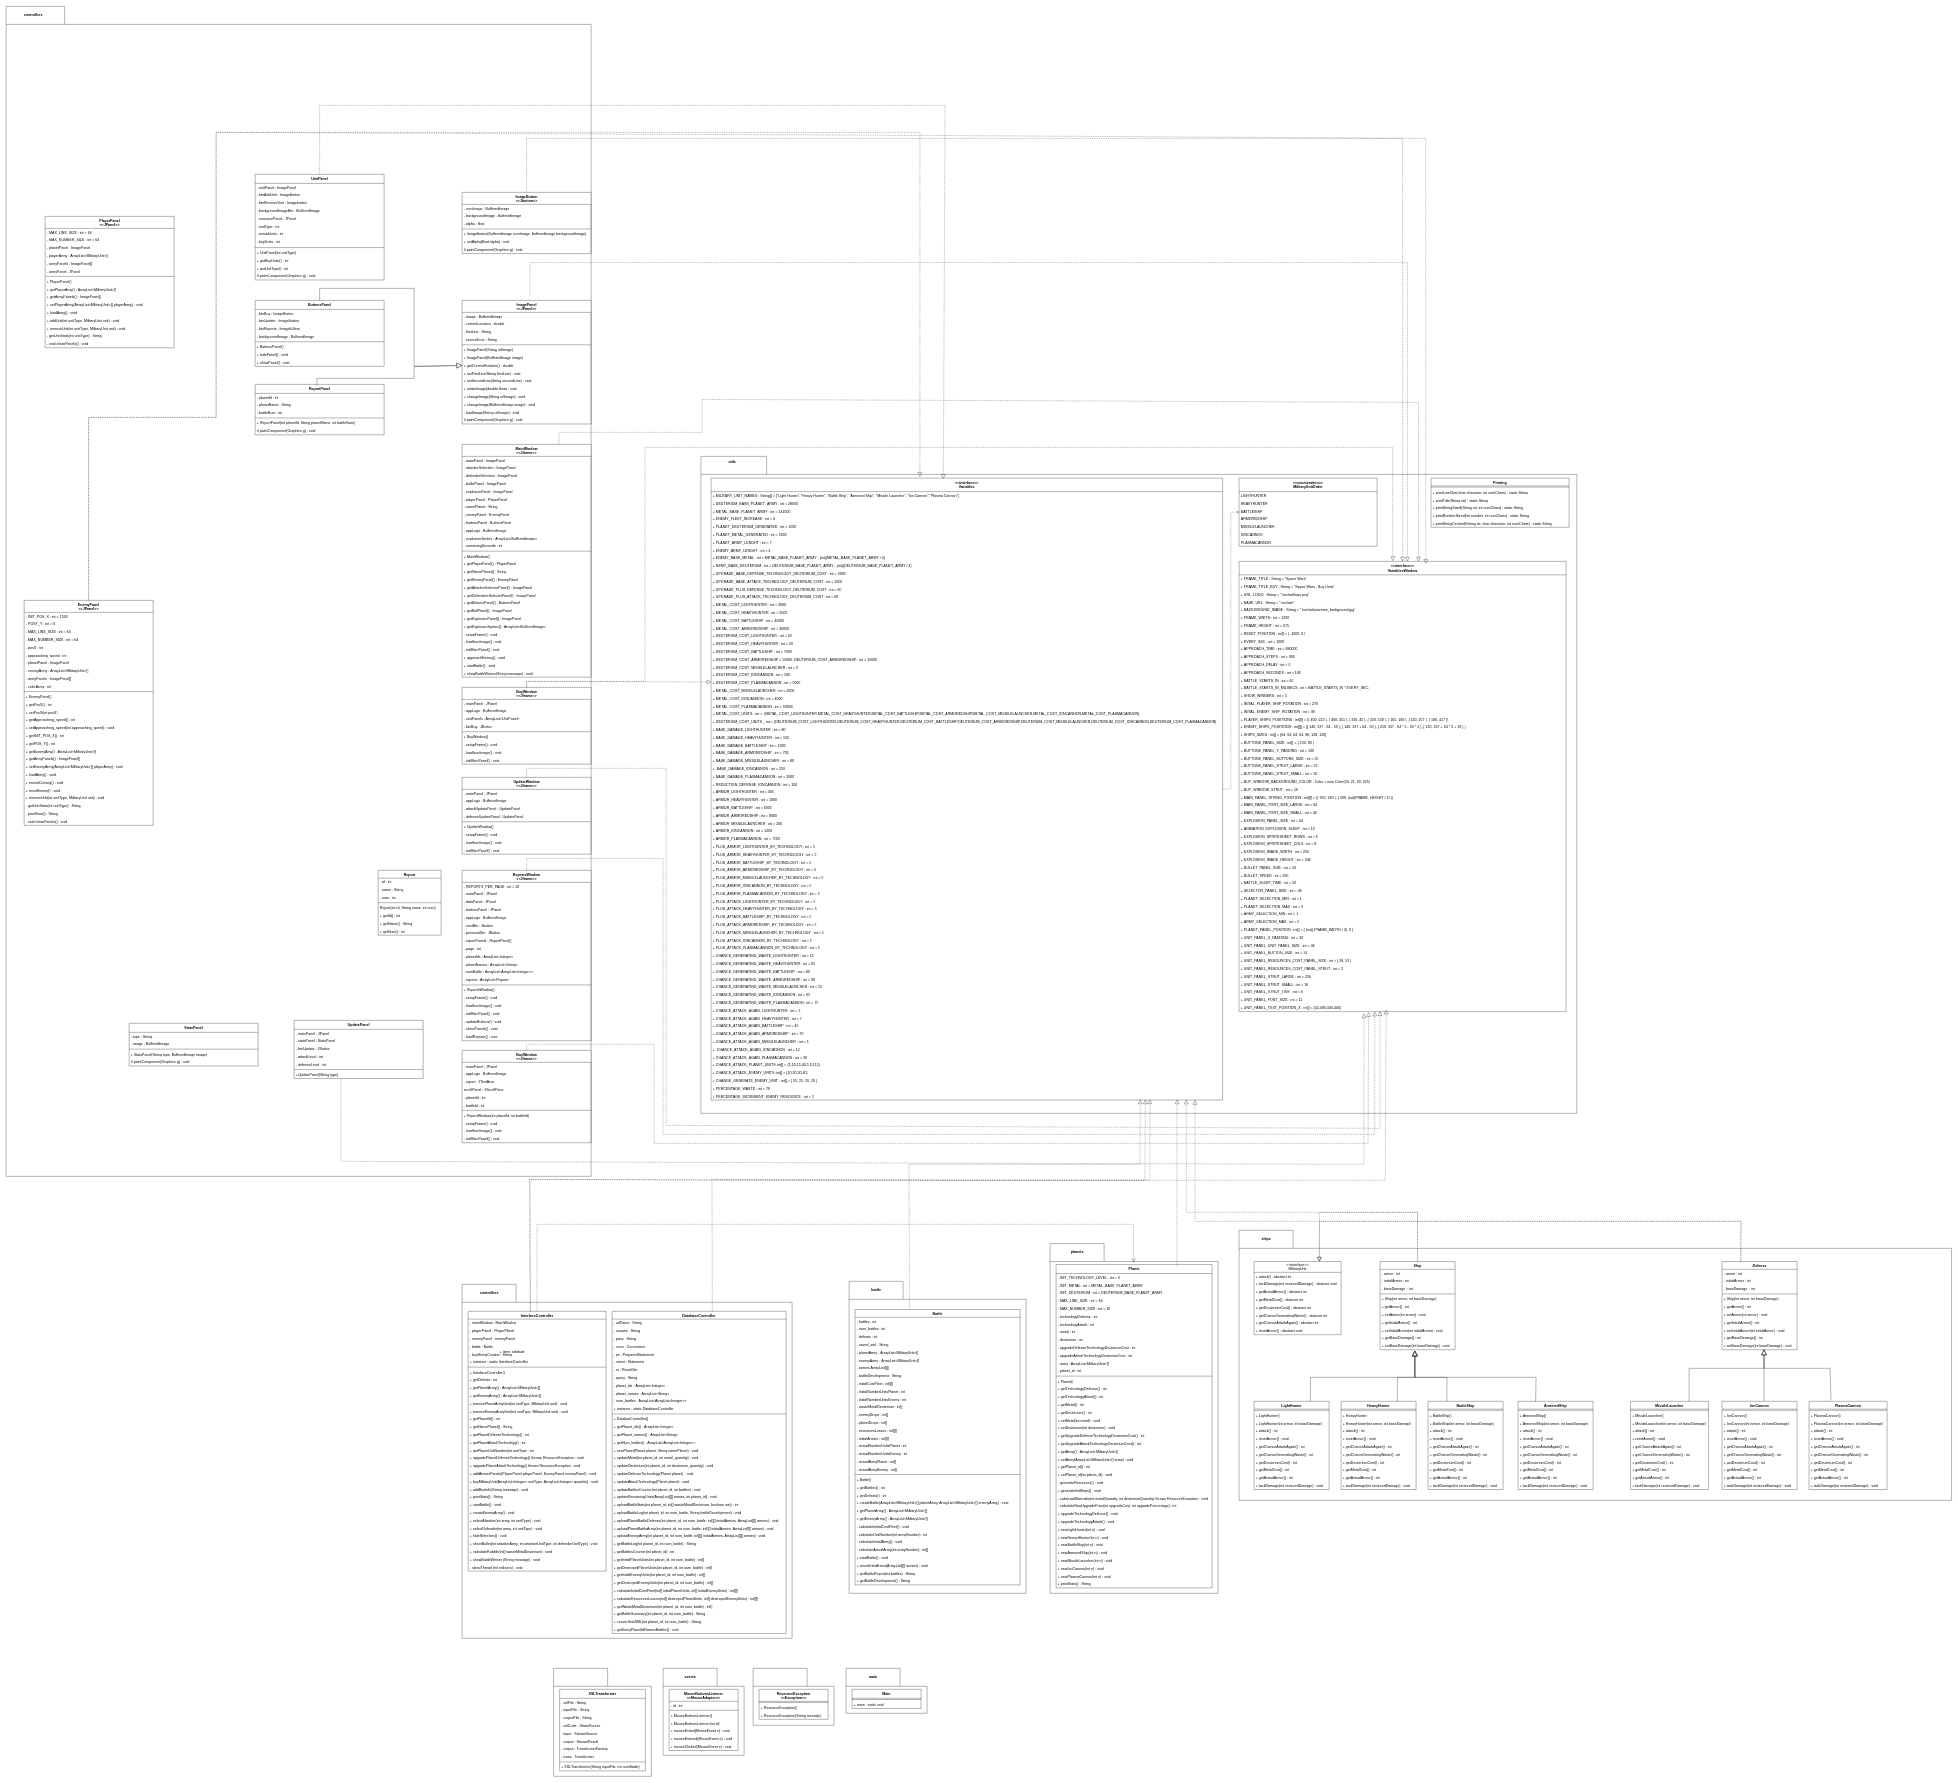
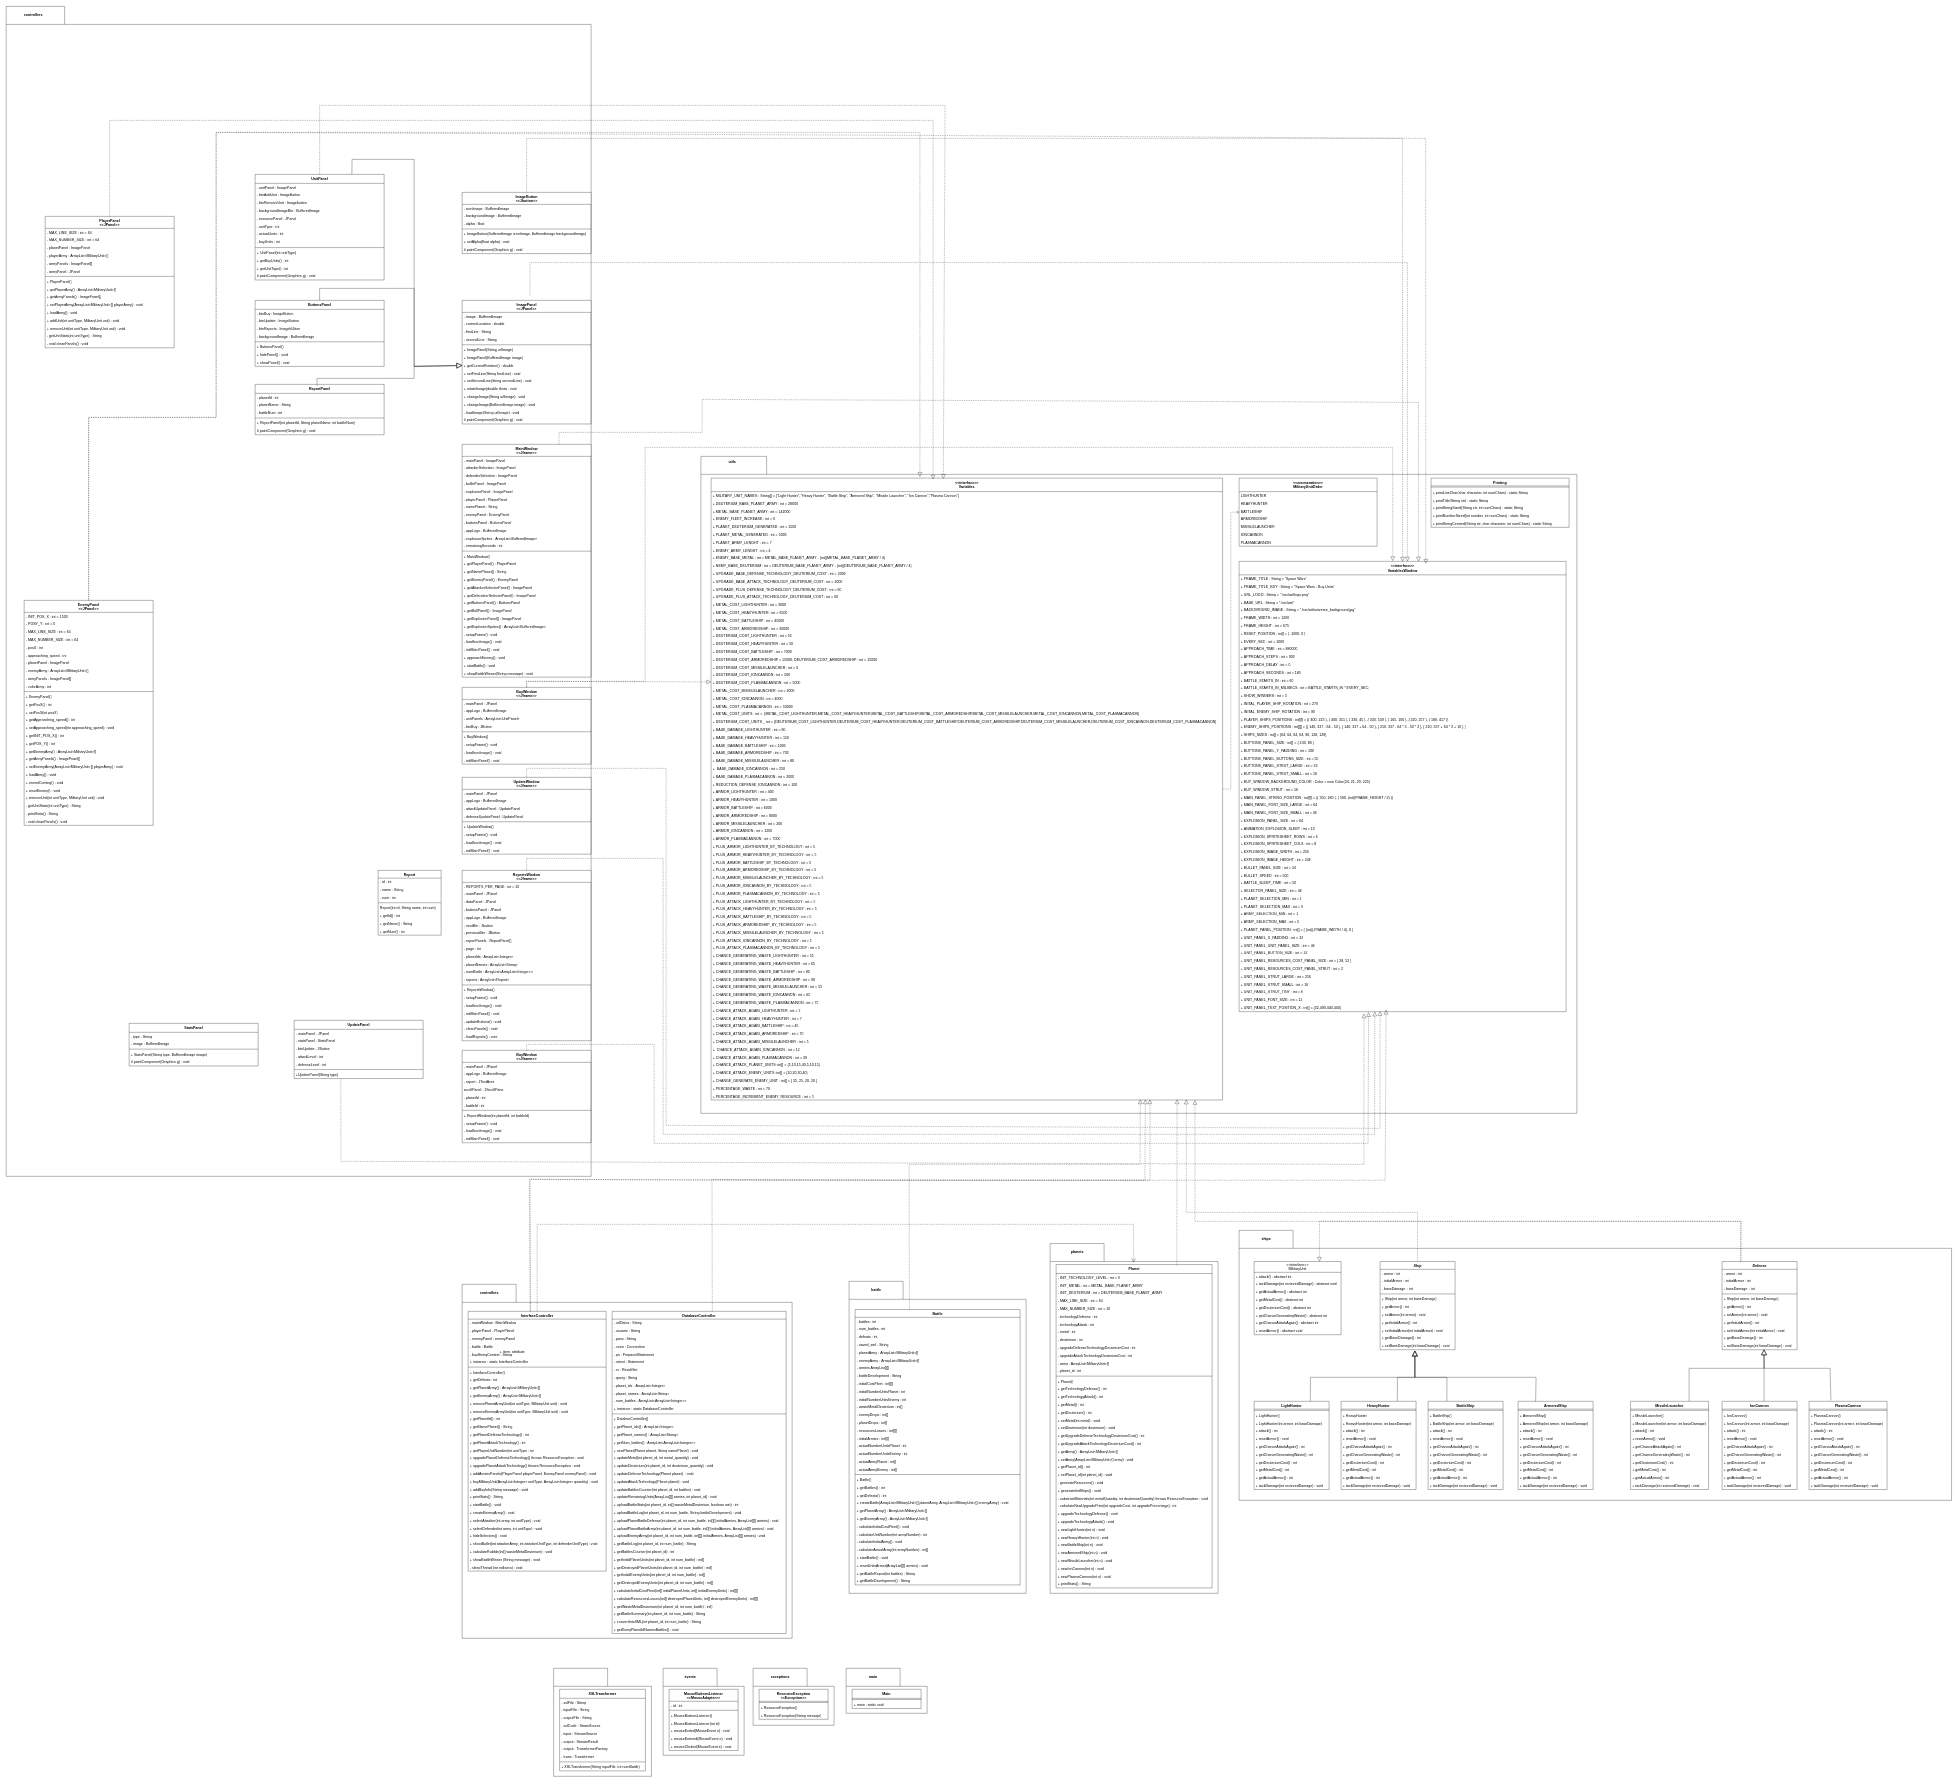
+ <mxCell id="674" value="" style="endArrow=block;dashed=1;endFill=0;endSize=12;html=1;rounded=0;exitX=0.5;exitY=0;exitDx=0;exitDy=0;entryX=0.434;entryY=0.002;entryDx=0;entryDy=0;entryPerimeter=0;" parent="1" source="613" target="205" edge="1"><mxGeometry width="160" relative="1" as="geometry"><mxPoint x="540" y="610" as="sourcePoint" /><mxPoint x="700" y="610" as="targetPoint" /><Array as="points"><mxPoint x="365" y="400" /><mxPoint x="3110" y="400" /></Array></mxGeometry></mxCell>
+ <mxCell id="693" value="" style="endArrow=block;endSize=16;endFill=0;html=1;rounded=0;entryX=0;entryY=0.5;entryDx=0;entryDy=0;exitX=0.75;exitY=0;exitDx=0;exitDy=0;" parent="1" source="659" target="503" edge="1"><mxGeometry width="160" relative="1" as="geometry"><mxPoint x="1360" y="890" as="sourcePoint" /><mxPoint x="1520" y="890" as="targetPoint" /><Array as="points"><mxPoint x="1173" y="530" /><mxPoint x="1380" y="530" /><mxPoint x="1380" y="1220" /></Array></mxGeometry></mxCell>
- <mxCell id="378" value="" style="endArrow=block;dashed=1;endFill=0;endSize=12;html=1;rounded=0;entryX=0.75;entryY=0;entryDx=0;entryDy=0;exitX=0.5;exitY=0;exitDx=0;exitDy=0;" parent="1" source="366" target="357" edge="1"><mxGeometry width="160" relative="1" as="geometry"><mxPoint x="4510" y="4340" as="sourcePoint" /><mxPoint x="4670" y="4340" as="targetPoint" /><Array as="points"><mxPoint x="4725" y="4040" /><mxPoint x="4398" y="4040" /></Array></mxGeometry></mxCell>
+ <mxCell id="129" value="exceptions" style="text;align=center;fontStyle=1;verticalAlign=middle;spacingLeft=3;spacingRight=3;strokeColor=none;rotatable=0;points=[[0,0.5],[1,0.5]];portConstraint=eastwest;html=1;" parent="1" vertex="1"><mxGeometry x="2510" y="5560" width="180" height="56" as="geometry" /></mxCell>
